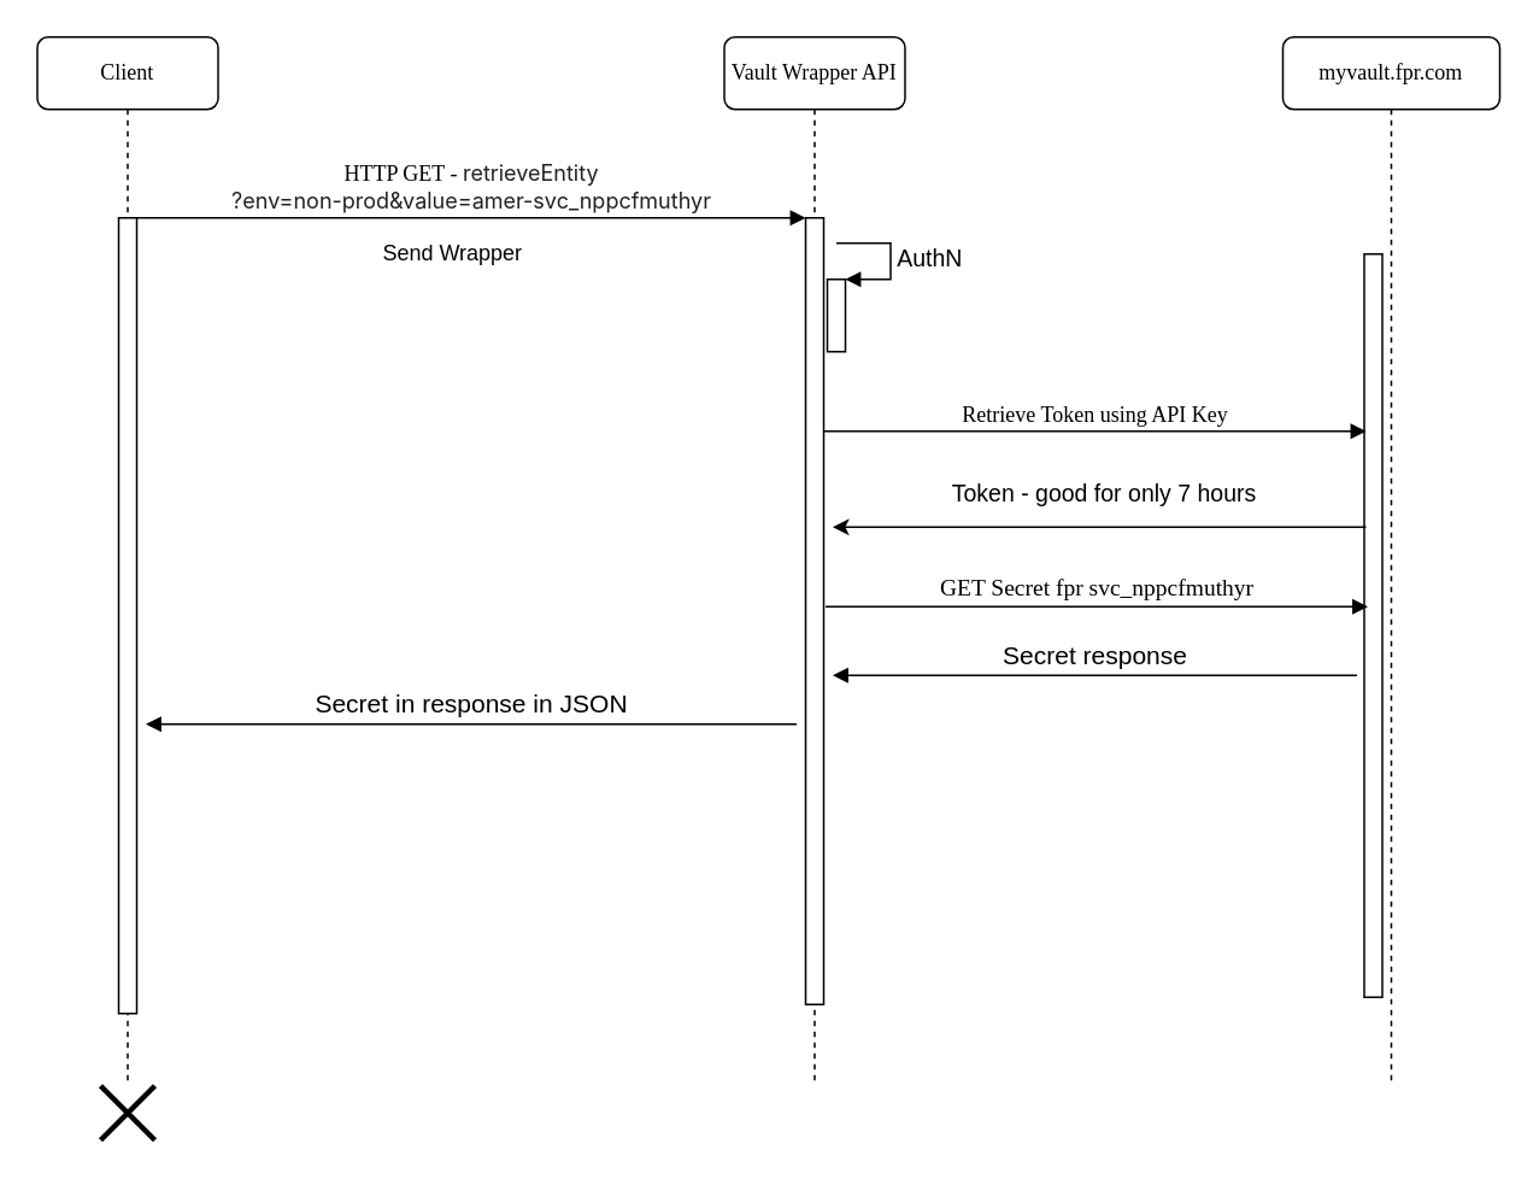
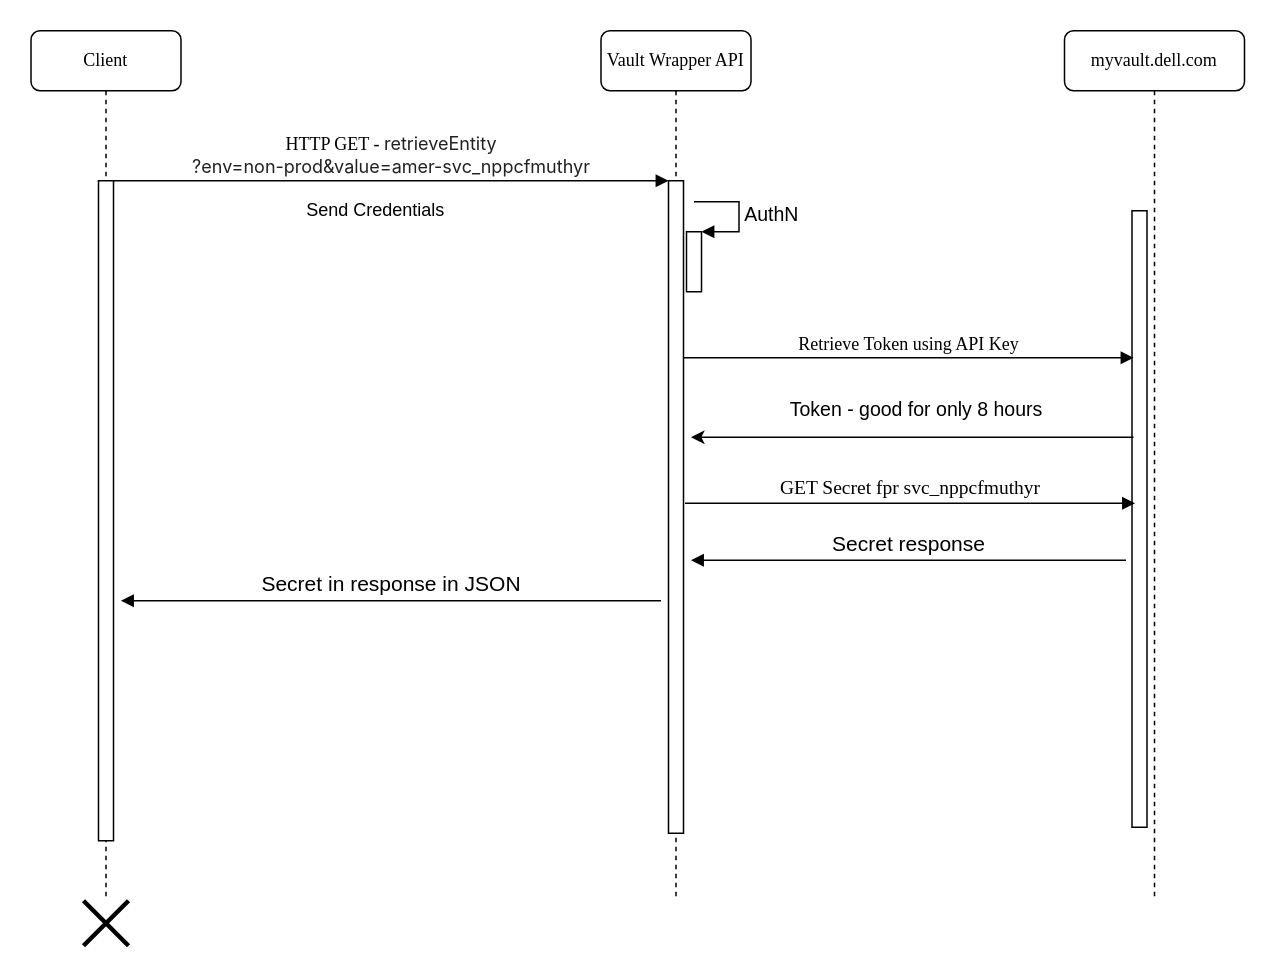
- <mxCell id="6" value="myvault.fpr.com" style="shape=umlLifeline;perimeter=lifelinePerimeter;whiteSpace=wrap;html=1;container=1;collapsible=0;recursiveResize=0;outlineConnect=0;rounded=1;shadow=0;comic=0;labelBackgroundColor=none;strokeWidth=1;fontFamily=Verdana;fontSize=12;align=center;" parent="1" vertex="1"><mxGeometry x="709" y="20" width="120" height="580" as="geometry" /></mxCell>
+ <mxCell id="6" value="myvault.dell.com" style="shape=umlLifeline;perimeter=lifelinePerimeter;whiteSpace=wrap;html=1;container=1;collapsible=0;recursiveResize=0;outlineConnect=0;rounded=1;shadow=0;comic=0;labelBackgroundColor=none;strokeWidth=1;fontFamily=Verdana;fontSize=12;align=center;" parent="1" vertex="1"><mxGeometry x="709" y="20" width="120" height="580" as="geometry" /></mxCell>
- <mxCell id="12" value="Send Wrapper" style="text;html=1;strokeColor=none;fillColor=none;align=center;verticalAlign=middle;whiteSpace=wrap;rounded=0;" vertex="1" parent="1"><mxGeometry x="200" y="130" width="100" height="20" as="geometry" /></mxCell>
+ <mxCell id="12" value="Send Credentials" style="text;html=1;strokeColor=none;fillColor=none;align=center;verticalAlign=middle;whiteSpace=wrap;rounded=0;" vertex="1" parent="1"><mxGeometry x="200" y="130" width="100" height="20" as="geometry" /></mxCell>
- <mxCell id="14" value="&lt;font style=&quot;font-size: 13px&quot;&gt;Token - good for only 7 hours&lt;/font&gt;" style="text;html=1;strokeColor=none;fillColor=none;align=center;verticalAlign=middle;whiteSpace=wrap;rounded=0;" vertex="1" parent="1"><mxGeometry x="491" y="262" width="239" height="20" as="geometry" /></mxCell>
+ <mxCell id="14" value="&lt;font style=&quot;font-size: 13px&quot;&gt;Token - good for only 8 hours&lt;/font&gt;" style="text;html=1;strokeColor=none;fillColor=none;align=center;verticalAlign=middle;whiteSpace=wrap;rounded=0;" vertex="1" parent="1"><mxGeometry x="491" y="262" width="239" height="20" as="geometry" /></mxCell>
